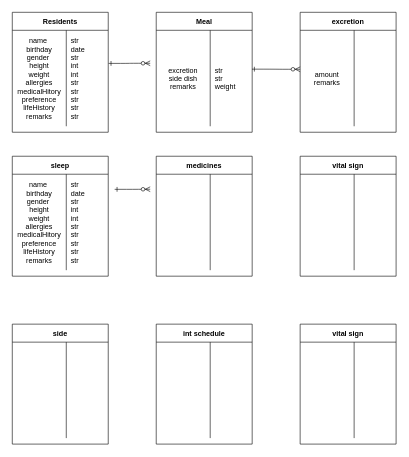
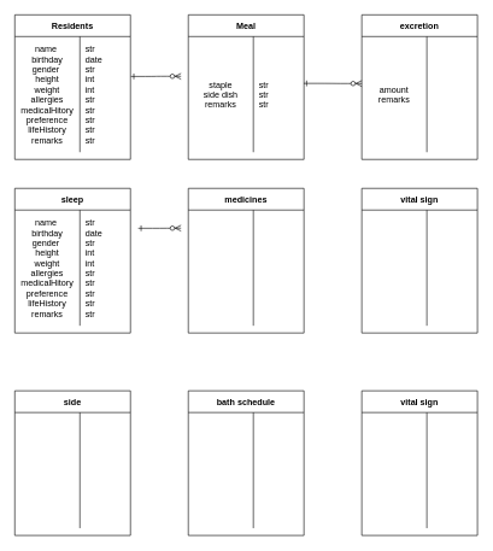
- <mxCell id="9" value="&#10;excretion&#10;side dish&#10;remarks&#10;" style="shape=partialRectangle;overflow=hidden;connectable=0;fillColor=none;top=0;left=0;bottom=0;right=0;verticalAlign=middle;" vertex="1" parent="8"><mxGeometry width="90" height="160" as="geometry" /></mxCell>
+ <mxCell id="9" value="&#10;staple&#10;side dish&#10;remarks&#10;" style="shape=partialRectangle;overflow=hidden;connectable=0;fillColor=none;top=0;left=0;bottom=0;right=0;verticalAlign=middle;" vertex="1" parent="8"><mxGeometry width="90" height="160" as="geometry" /></mxCell>
- <mxCell id="10" value="str&#10;str&#10;weight" style="shape=partialRectangle;overflow=hidden;connectable=0;fillColor=none;top=0;left=0;bottom=0;right=0;align=left;spacingLeft=6;verticalAlign=middle;" vertex="1" parent="8"><mxGeometry x="90" width="70" height="160" as="geometry" /></mxCell>
+ <mxCell id="10" value="str&#10;str&#10;str" style="shape=partialRectangle;overflow=hidden;connectable=0;fillColor=none;top=0;left=0;bottom=0;right=0;align=left;spacingLeft=6;verticalAlign=middle;" vertex="1" parent="8"><mxGeometry x="90" width="70" height="160" as="geometry" /></mxCell>
- <mxCell id="33" value="int schedule" style="shape=table;startSize=30;container=1;collapsible=1;childLayout=tableLayout;fixedRows=1;rowLines=0;fontStyle=1;align=center;resizeLast=1;" vertex="1" parent="1"><mxGeometry x="260" y="540" width="160" height="200" as="geometry" /></mxCell>
+ <mxCell id="33" value="bath schedule" style="shape=table;startSize=30;container=1;collapsible=1;childLayout=tableLayout;fixedRows=1;rowLines=0;fontStyle=1;align=center;resizeLast=1;" vertex="1" parent="1"><mxGeometry x="260" y="540" width="160" height="200" as="geometry" /></mxCell>
